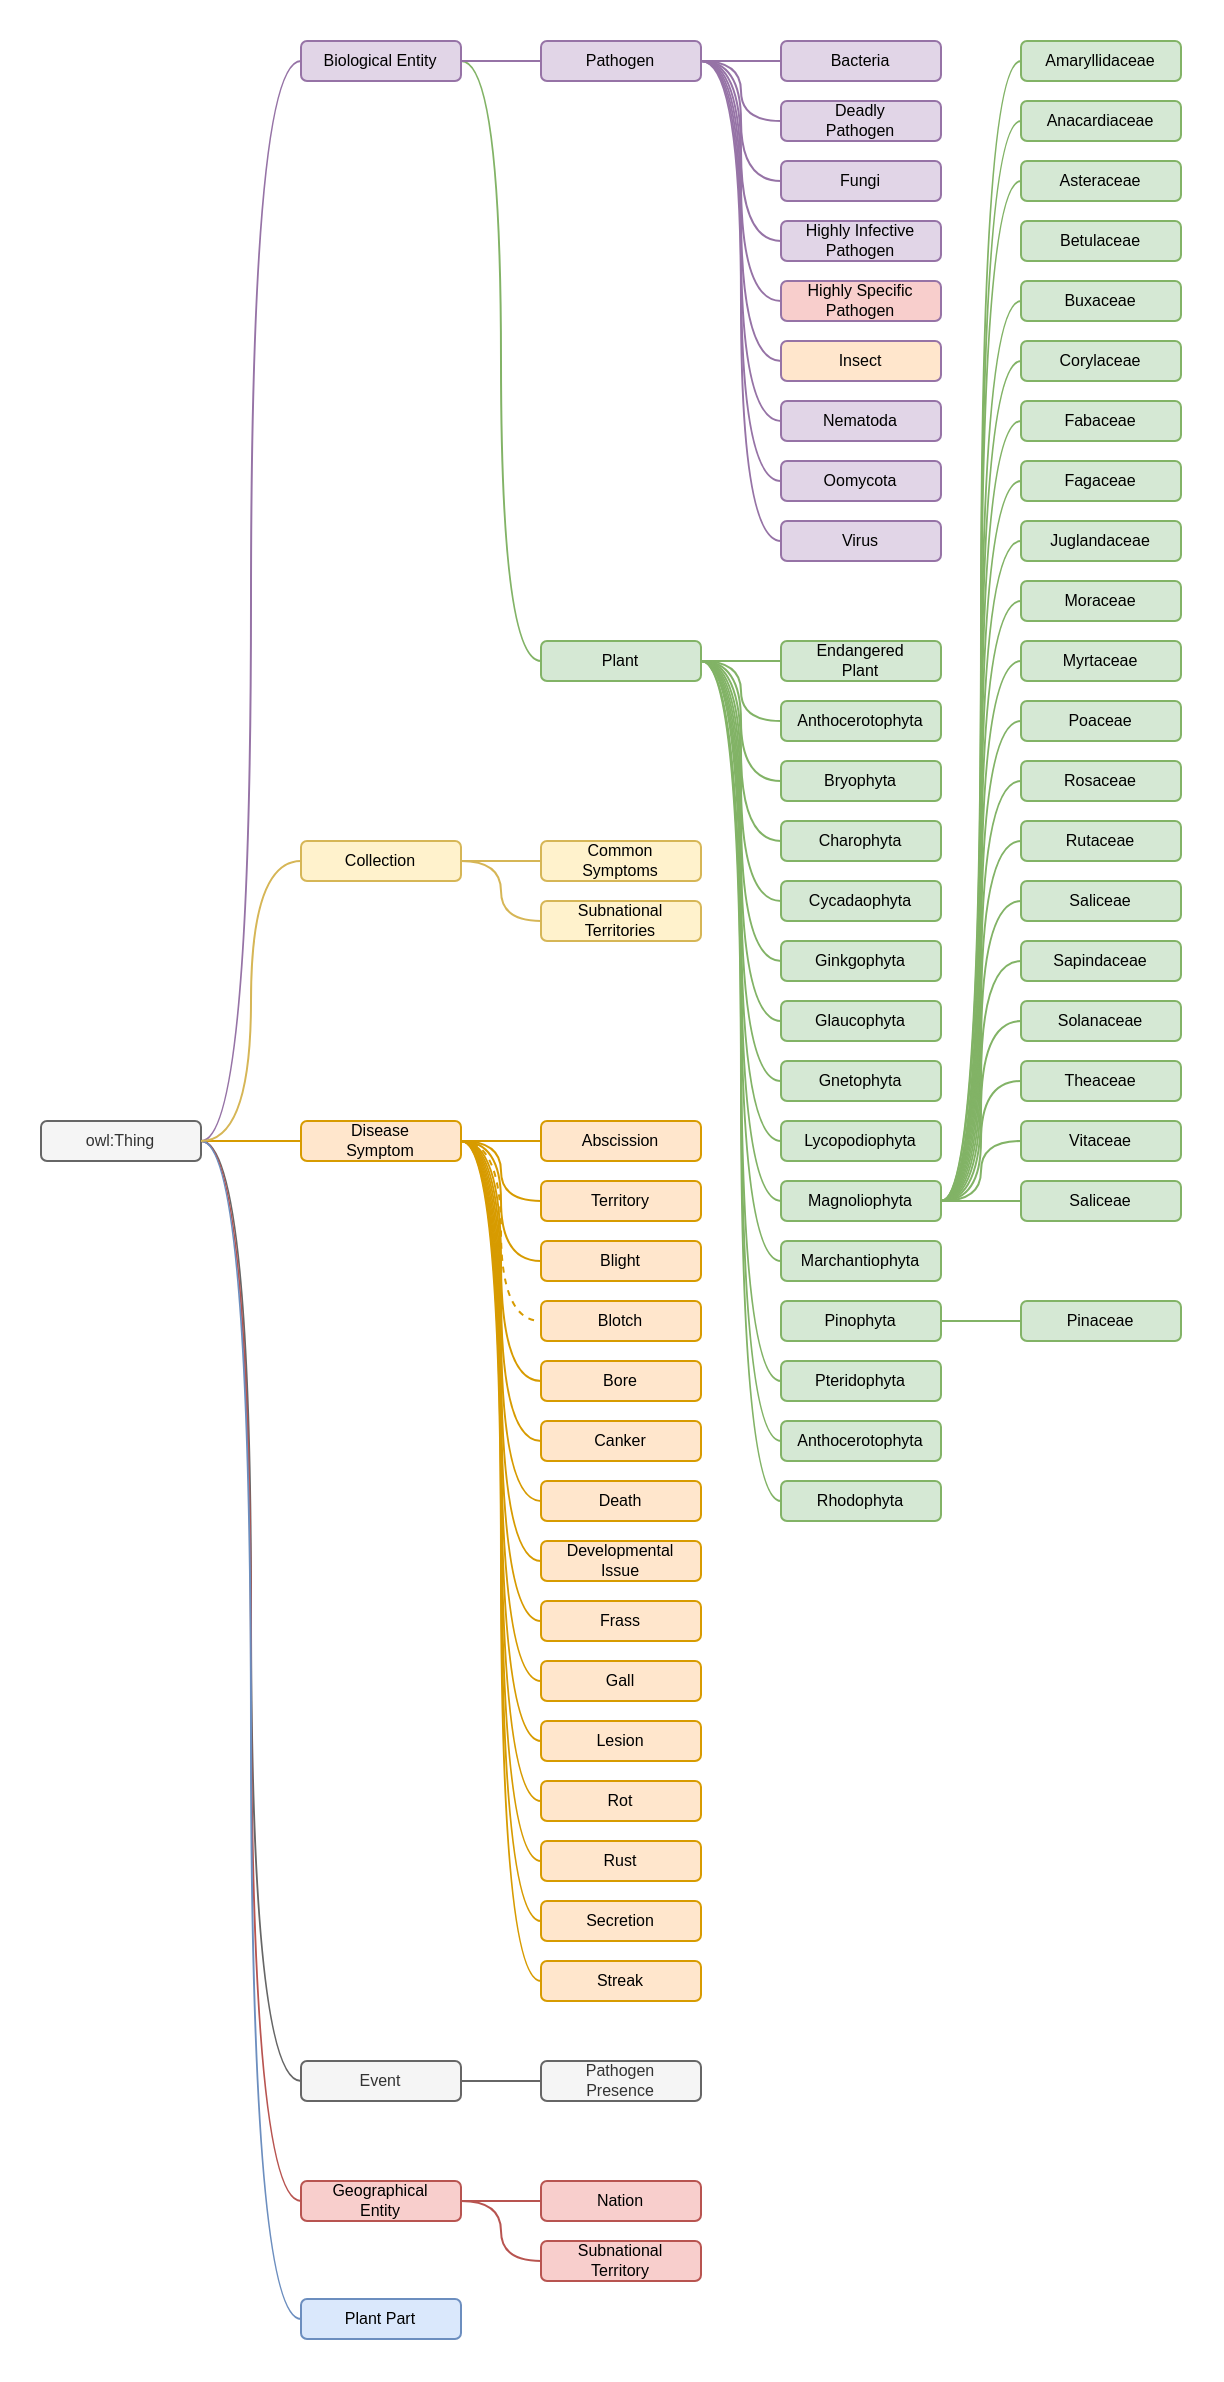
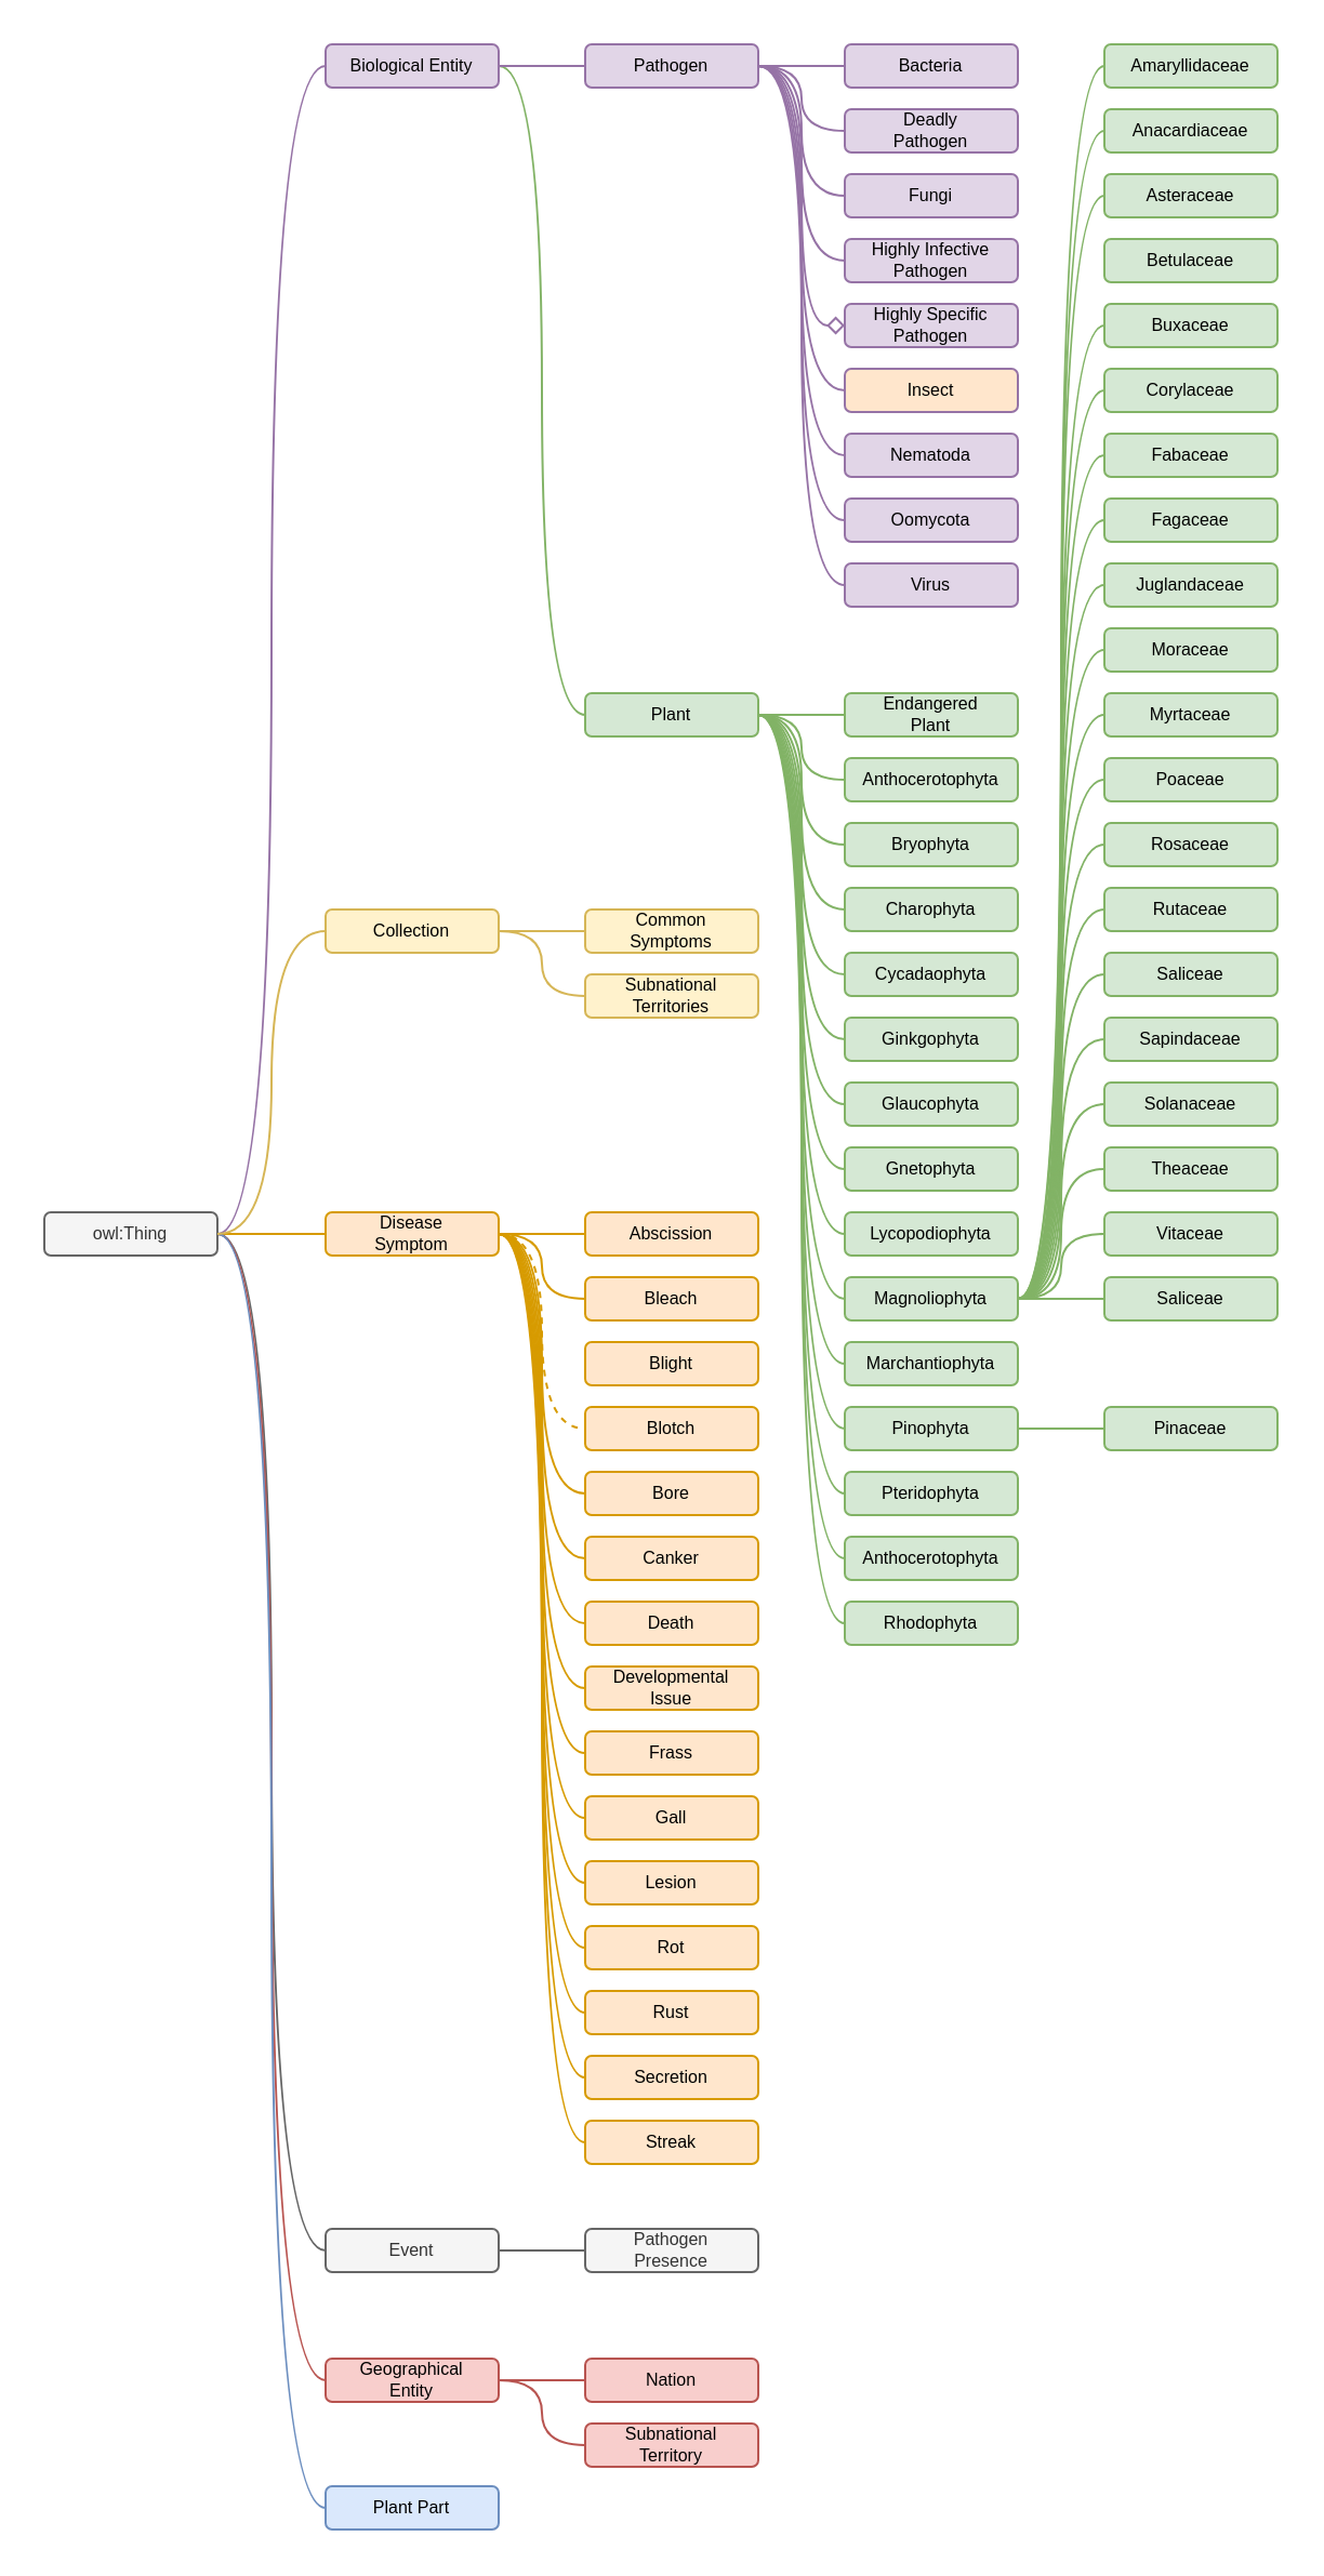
- <mxCell id="41" style="edgeStyle=orthogonalEdgeStyle;rounded=0;orthogonalLoop=1;jettySize=auto;html=1;exitX=1;exitY=0.5;exitDx=0;exitDy=0;entryX=0;entryY=0.5;entryDx=0;entryDy=0;endArrow=none;endFill=0;curved=1;fillColor=#e1d5e7;strokeColor=#9673a6;" parent="1" source="46" target="122" edge="1"><mxGeometry relative="1" as="geometry" /></mxCell>
+ <mxCell id="41" style="edgeStyle=orthogonalEdgeStyle;rounded=0;orthogonalLoop=1;jettySize=auto;html=1;exitX=1;exitY=0.5;exitDx=0;exitDy=0;entryX=0;entryY=0.5;entryDx=0;entryDy=0;endArrow=diamond;endFill=0;curved=1;fillColor=#e1d5e7;strokeColor=#9673a6;" parent="1" source="46" target="122" edge="1"><mxGeometry relative="1" as="geometry" /></mxCell>
- <mxCell id="122" value="&lt;div style=&quot;font-size: 8px;&quot;&gt;Highly Specific&lt;/div&gt;&lt;div style=&quot;font-size: 8px;&quot;&gt;Pathogen&lt;br style=&quot;font-size: 8px;&quot;&gt;&lt;/div&gt;" style="rounded=1;whiteSpace=wrap;html=1;fontSize=8;fillColor=#f8cecc;strokeColor=#9673a6;" parent="1" vertex="1"><mxGeometry x="390" y="140" width="80" height="20" as="geometry" /></mxCell>
+ <mxCell id="122" value="&lt;div style=&quot;font-size: 8px;&quot;&gt;Highly Specific&lt;/div&gt;&lt;div style=&quot;font-size: 8px;&quot;&gt;Pathogen&lt;br style=&quot;font-size: 8px;&quot;&gt;&lt;/div&gt;" style="rounded=1;whiteSpace=wrap;html=1;fontSize=8;fillColor=#e1d5e7;strokeColor=#9673a6;" parent="1" vertex="1"><mxGeometry x="390" y="140" width="80" height="20" as="geometry" /></mxCell>
- <mxCell id="131" value="Territory" style="rounded=1;whiteSpace=wrap;html=1;fontSize=8;fillColor=#ffe6cc;strokeColor=#d79b00;" parent="1" vertex="1"><mxGeometry x="270" y="590" width="80" height="20" as="geometry" /></mxCell>
+ <mxCell id="131" value="Bleach" style="rounded=1;whiteSpace=wrap;html=1;fontSize=8;fillColor=#ffe6cc;strokeColor=#d79b00;" parent="1" vertex="1"><mxGeometry x="270" y="590" width="80" height="20" as="geometry" /></mxCell>
- <mxCell id="17" style="edgeStyle=orthogonalEdgeStyle;rounded=0;orthogonalLoop=1;jettySize=auto;html=1;exitX=1;exitY=0.5;exitDx=0;exitDy=0;entryX=0;entryY=0.5;entryDx=0;entryDy=0;endArrow=none;endFill=0;curved=1;fillColor=#ffe6cc;strokeColor=#d79b00;" parent="1" source="30" target="132" edge="1"><mxGeometry relative="1" as="geometry" /></mxCell>
+ <mxCell id="58" style="edgeStyle=orthogonalEdgeStyle;rounded=0;orthogonalLoop=1;jettySize=auto;html=1;exitX=1;exitY=0.5;exitDx=0;exitDy=0;entryX=0;entryY=0.5;entryDx=0;entryDy=0;endArrow=none;endFill=0;curved=1;fillColor=#d5e8d4;strokeColor=#82b366;" parent="1" source="62" target="75" edge="1"><mxGeometry relative="1" as="geometry" /></mxCell>
